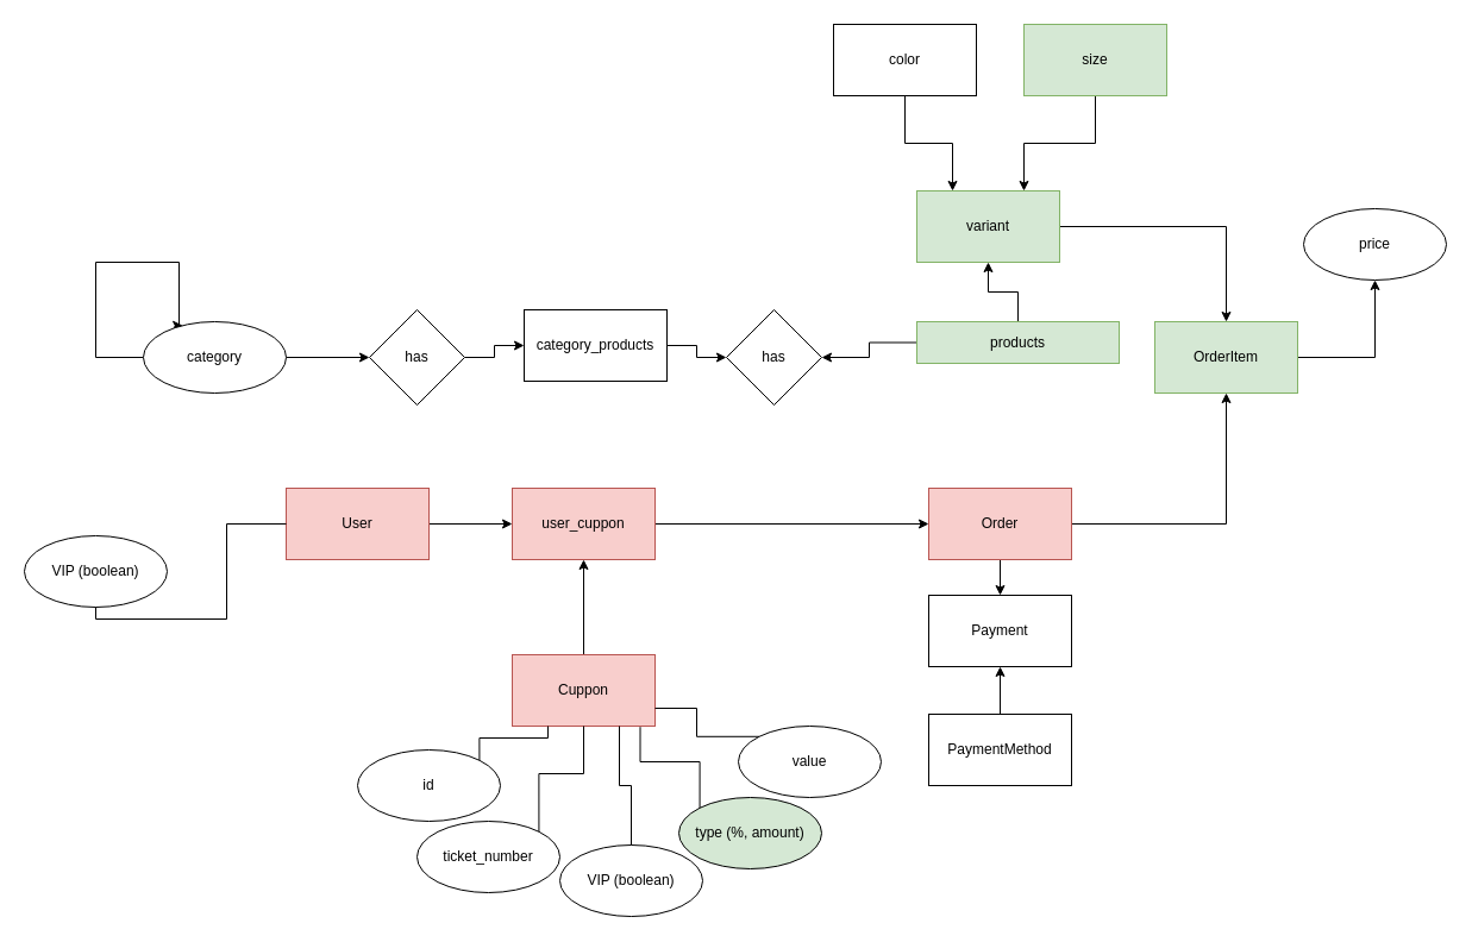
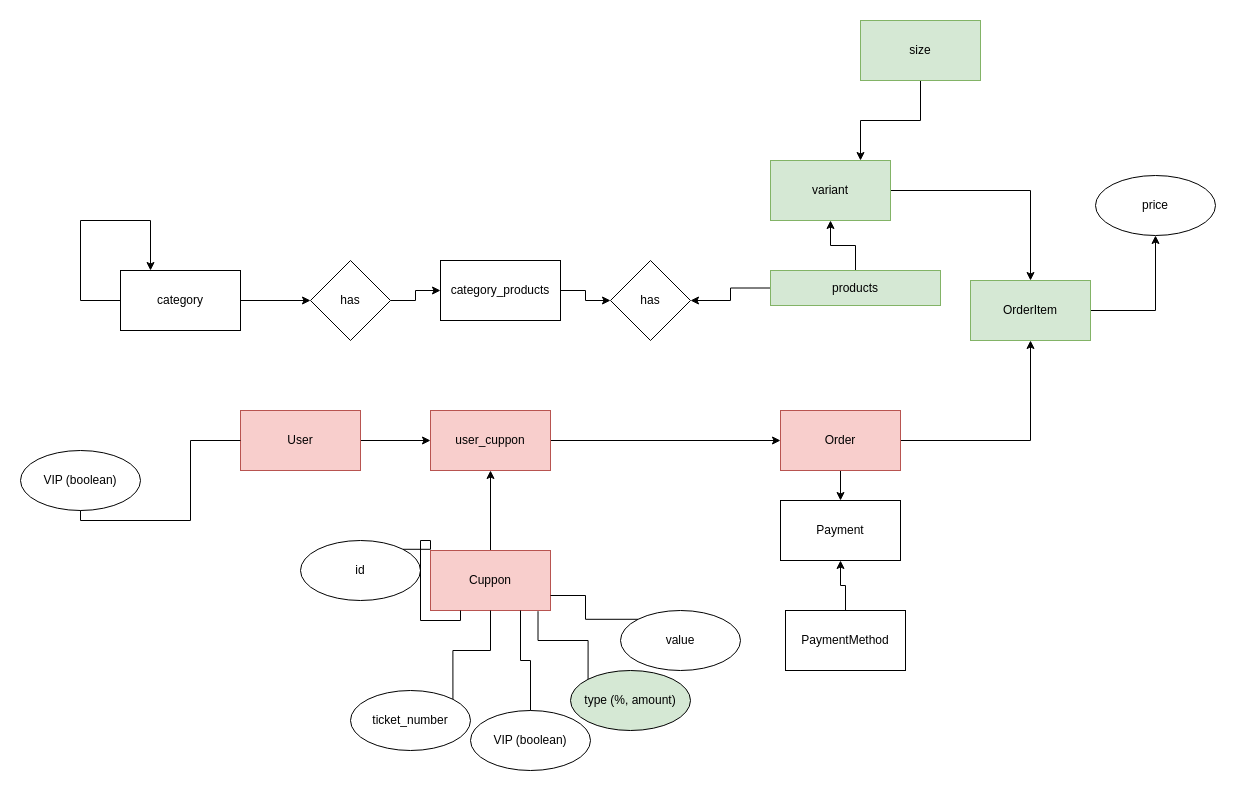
- <mxCell id="23" value="color" style="whiteSpace=wrap;html=1;rounded=0;" vertex="1" parent="1"><mxGeometry x="700" y="20" width="120" height="60" as="geometry" /></mxCell>
- <mxCell id="22" style="edgeStyle=orthogonalEdgeStyle;rounded=0;orthogonalLoop=1;jettySize=auto;html=1;entryX=0.25;entryY=0;entryDx=0;entryDy=0;" edge="1" parent="1" source="23" target="21"><mxGeometry relative="1" as="geometry" /></mxCell>
- <mxCell id="4" value="category" style="ellipse;whiteSpace=wrap;html=1;" vertex="1" parent="1"><mxGeometry x="120" y="270" width="120" height="60" as="geometry" /></mxCell>
+ <mxCell id="4" value="category" style="rounded=0;whiteSpace=wrap;html=1;" vertex="1" parent="1"><mxGeometry x="120" y="270" width="120" height="60" as="geometry" /></mxCell>
- <mxCell id="10" value="OrderItem" style="rounded=0;whiteSpace=wrap;html=1;fillColor=#d5e8d4;strokeColor=#82b366;" vertex="1" parent="1"><mxGeometry x="970" y="270" width="120" height="60" as="geometry" /></mxCell>
+ <mxCell id="10" value="OrderItem" style="rounded=0;whiteSpace=wrap;html=1;fillColor=#d5e8d4;strokeColor=#82b366;" vertex="1" parent="1"><mxGeometry x="970" y="280" width="120" height="60" as="geometry" /></mxCell>
- <mxCell id="18" value="PaymentMethod" style="rounded=0;whiteSpace=wrap;html=1;" vertex="1" parent="1"><mxGeometry x="780" y="600" width="120" height="60" as="geometry" /></mxCell>
+ <mxCell id="18" value="PaymentMethod" style="rounded=0;whiteSpace=wrap;html=1;" vertex="1" parent="1"><mxGeometry x="785" y="610" width="120" height="60" as="geometry" /></mxCell>
- <mxCell id="30" value="id" style="ellipse;whiteSpace=wrap;html=1;rounded=0;" vertex="1" parent="1"><mxGeometry x="300" y="630" width="120" height="60" as="geometry" /></mxCell>
+ <mxCell id="30" value="id" style="ellipse;whiteSpace=wrap;html=1;rounded=0;" vertex="1" parent="1"><mxGeometry x="300" y="540" width="120" height="60" as="geometry" /></mxCell>
